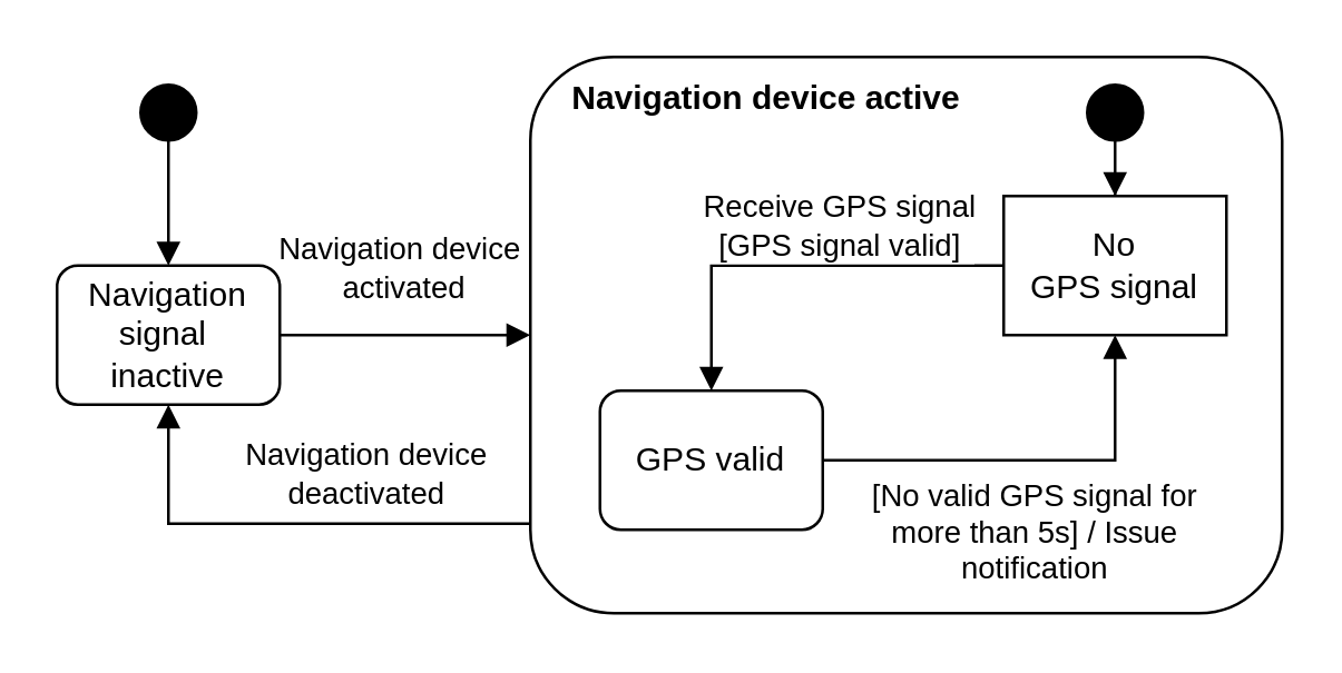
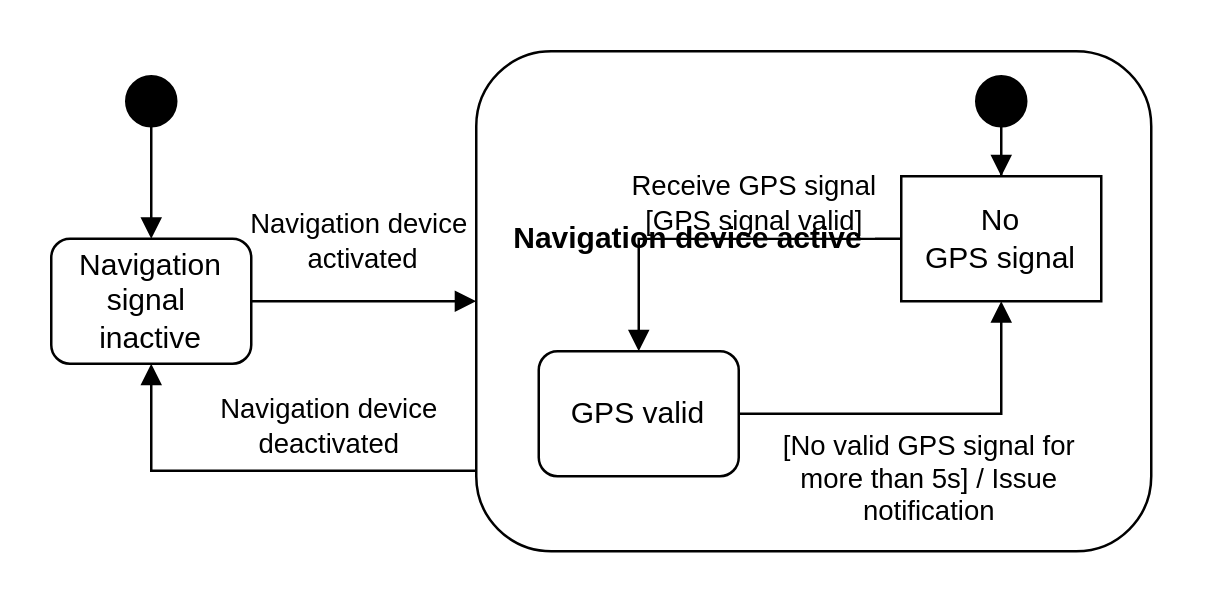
- <mxCell id="18" value="&lt;b&gt;Navigation device active&lt;/b&gt;" style="text;html=1;strokeColor=none;fillColor=none;align=center;verticalAlign=middle;whiteSpace=wrap;rounded=0;" vertex="1" parent="1"><mxGeometry x="200" y="20" width="150" height="30" as="geometry" /></mxCell>
+ <mxCell id="18" value="&lt;b&gt;Navigation device active&lt;/b&gt;" style="text;html=1;strokeColor=none;fillColor=none;align=center;verticalAlign=middle;whiteSpace=wrap;rounded=0;" vertex="1" parent="1"><mxGeometry x="200" y="80" width="150" height="30" as="geometry" /></mxCell>
